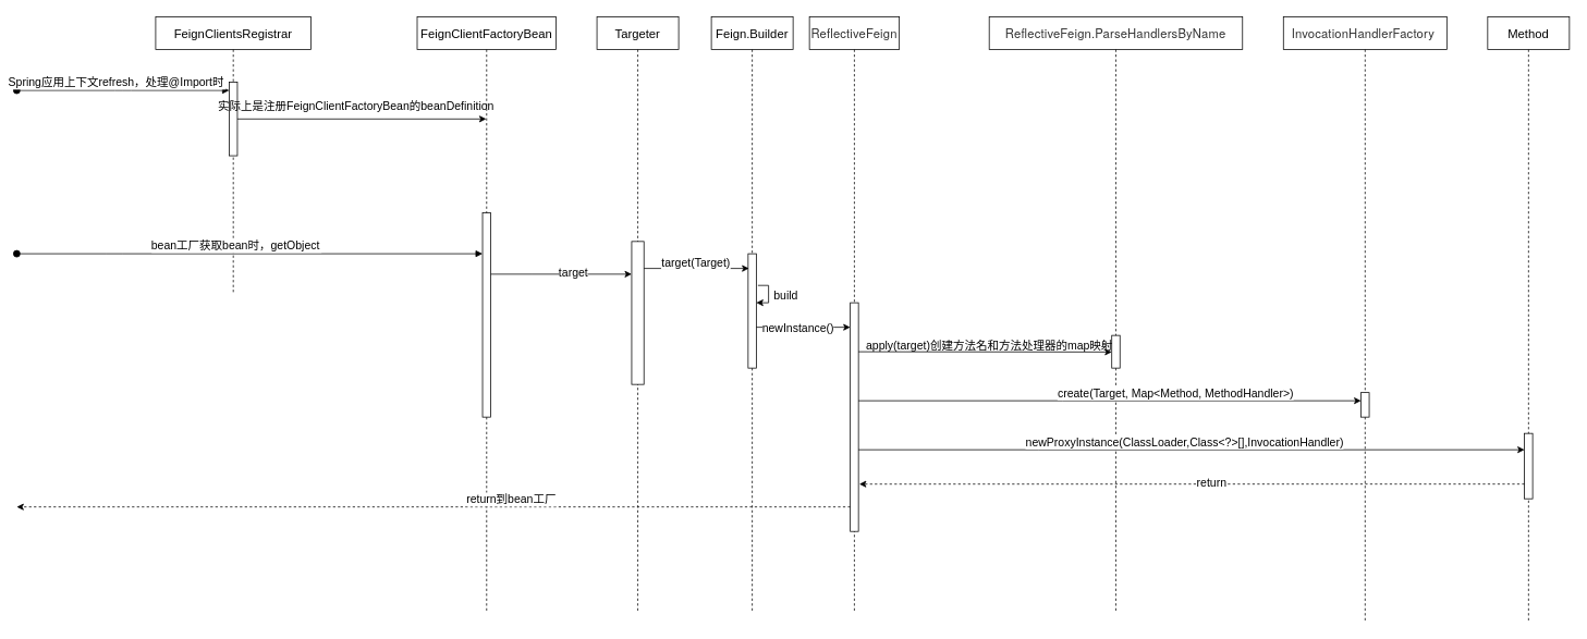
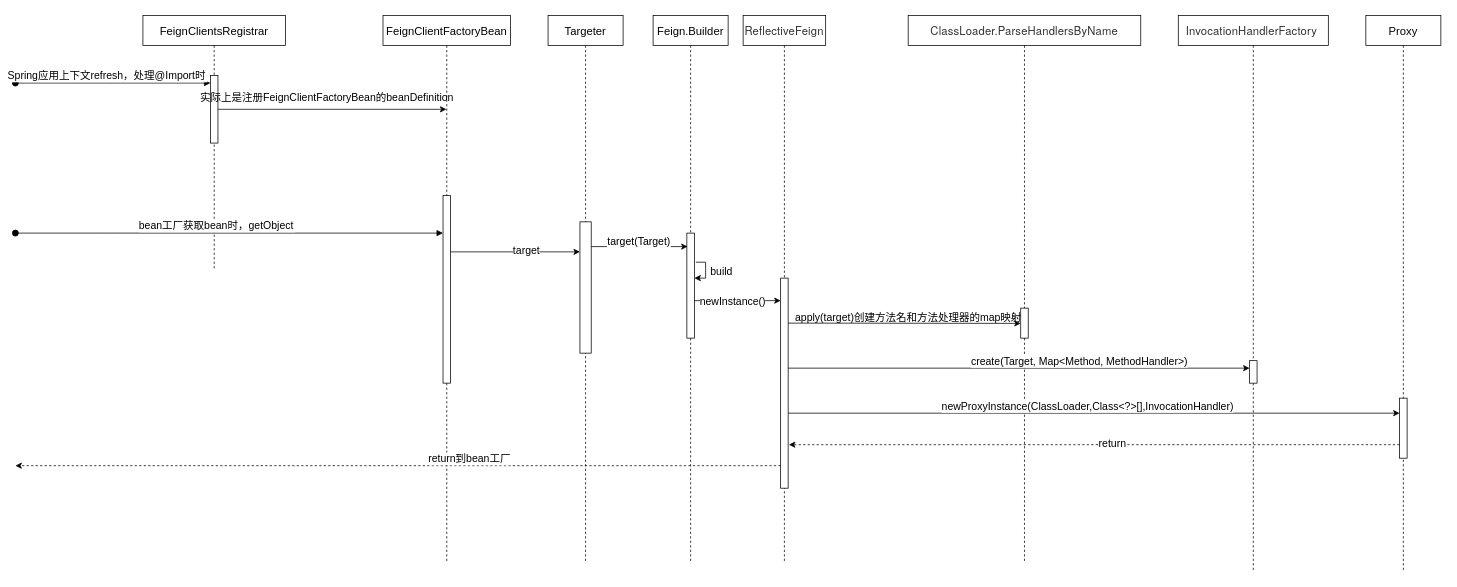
- <mxCell id="24" value="&lt;span style=&quot;color: rgb(51, 51, 51); font-family: &amp;quot;helvetica neue&amp;quot;, helvetica, arial, sans-serif; font-size: 15px; letter-spacing: 0.2px; text-align: left; background-color: rgb(255, 255, 255);&quot;&gt;ReflectiveFeign.ParseHandlersByName&lt;/span&gt;" style="shape=umlLifeline;perimeter=lifelinePerimeter;whiteSpace=wrap;html=1;container=1;collapsible=0;recursiveResize=0;outlineConnect=0;fontSize=15;" parent="1" vertex="1"><mxGeometry x="1210" y="20" width="310" height="730" as="geometry" /></mxCell>
+ <mxCell id="24" value="&lt;span style=&quot;color: rgb(51, 51, 51); font-family: &amp;quot;helvetica neue&amp;quot;, helvetica, arial, sans-serif; font-size: 15px; letter-spacing: 0.2px; text-align: left; background-color: rgb(255, 255, 255);&quot;&gt;ClassLoader.ParseHandlersByName&lt;/span&gt;" style="shape=umlLifeline;perimeter=lifelinePerimeter;whiteSpace=wrap;html=1;container=1;collapsible=0;recursiveResize=0;outlineConnect=0;fontSize=15;" parent="1" vertex="1"><mxGeometry x="1210" y="20" width="310" height="730" as="geometry" /></mxCell>
- <mxCell id="32" value="Method" style="shape=umlLifeline;perimeter=lifelinePerimeter;whiteSpace=wrap;container=1;collapsible=0;recursiveResize=0;outlineConnect=0;html=1;fontSize=15;" parent="1" vertex="1"><mxGeometry x="1820" y="20" width="100" height="740" as="geometry" /></mxCell>
+ <mxCell id="32" value="Proxy" style="shape=umlLifeline;perimeter=lifelinePerimeter;whiteSpace=wrap;container=1;collapsible=0;recursiveResize=0;outlineConnect=0;html=1;fontSize=15;" parent="1" vertex="1"><mxGeometry x="1820" y="20" width="100" height="740" as="geometry" /></mxCell>
